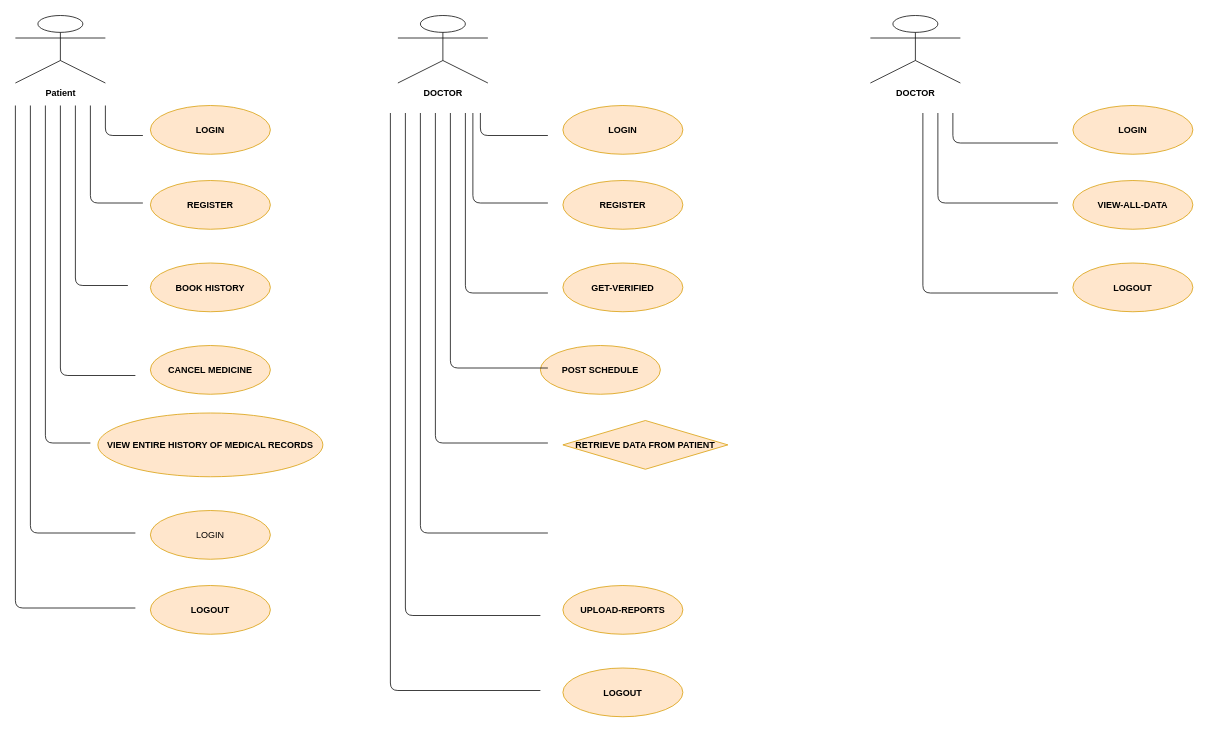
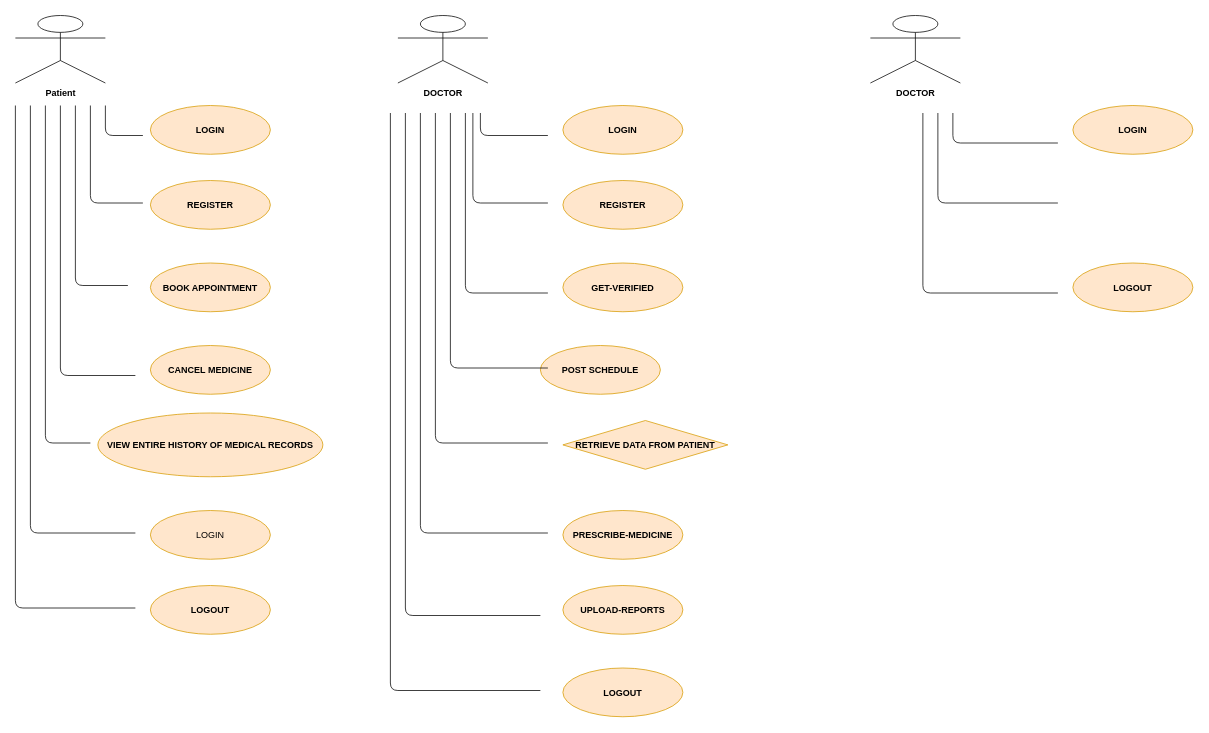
- <mxCell id="36" value="VIEW-ALL-DATA" style="ellipse;fillColor=#ffe6cc;strokeColor=#d79b00;fontStyle=1" vertex="1" parent="1"><mxGeometry x="1430" y="240" width="160" height="65" as="geometry" /></mxCell>
- <mxCell id="5" value="BOOK HISTORY" style="ellipse;fillColor=#ffe6cc;strokeColor=#d79b00;fontStyle=1" vertex="1" parent="1"><mxGeometry x="200" y="350" width="160" height="65" as="geometry" /></mxCell>
+ <mxCell id="5" value="BOOK APPOINTMENT" style="ellipse;fillColor=#ffe6cc;strokeColor=#d79b00;fontStyle=1" vertex="1" parent="1"><mxGeometry x="200" y="350" width="160" height="65" as="geometry" /></mxCell>
+ <mxCell id="23" value="PRESCRIBE-MEDICINE" style="ellipse;fillColor=#ffe6cc;strokeColor=#d79b00;fontStyle=1" vertex="1" parent="1"><mxGeometry x="750" y="680" width="160" height="65" as="geometry" /></mxCell>
